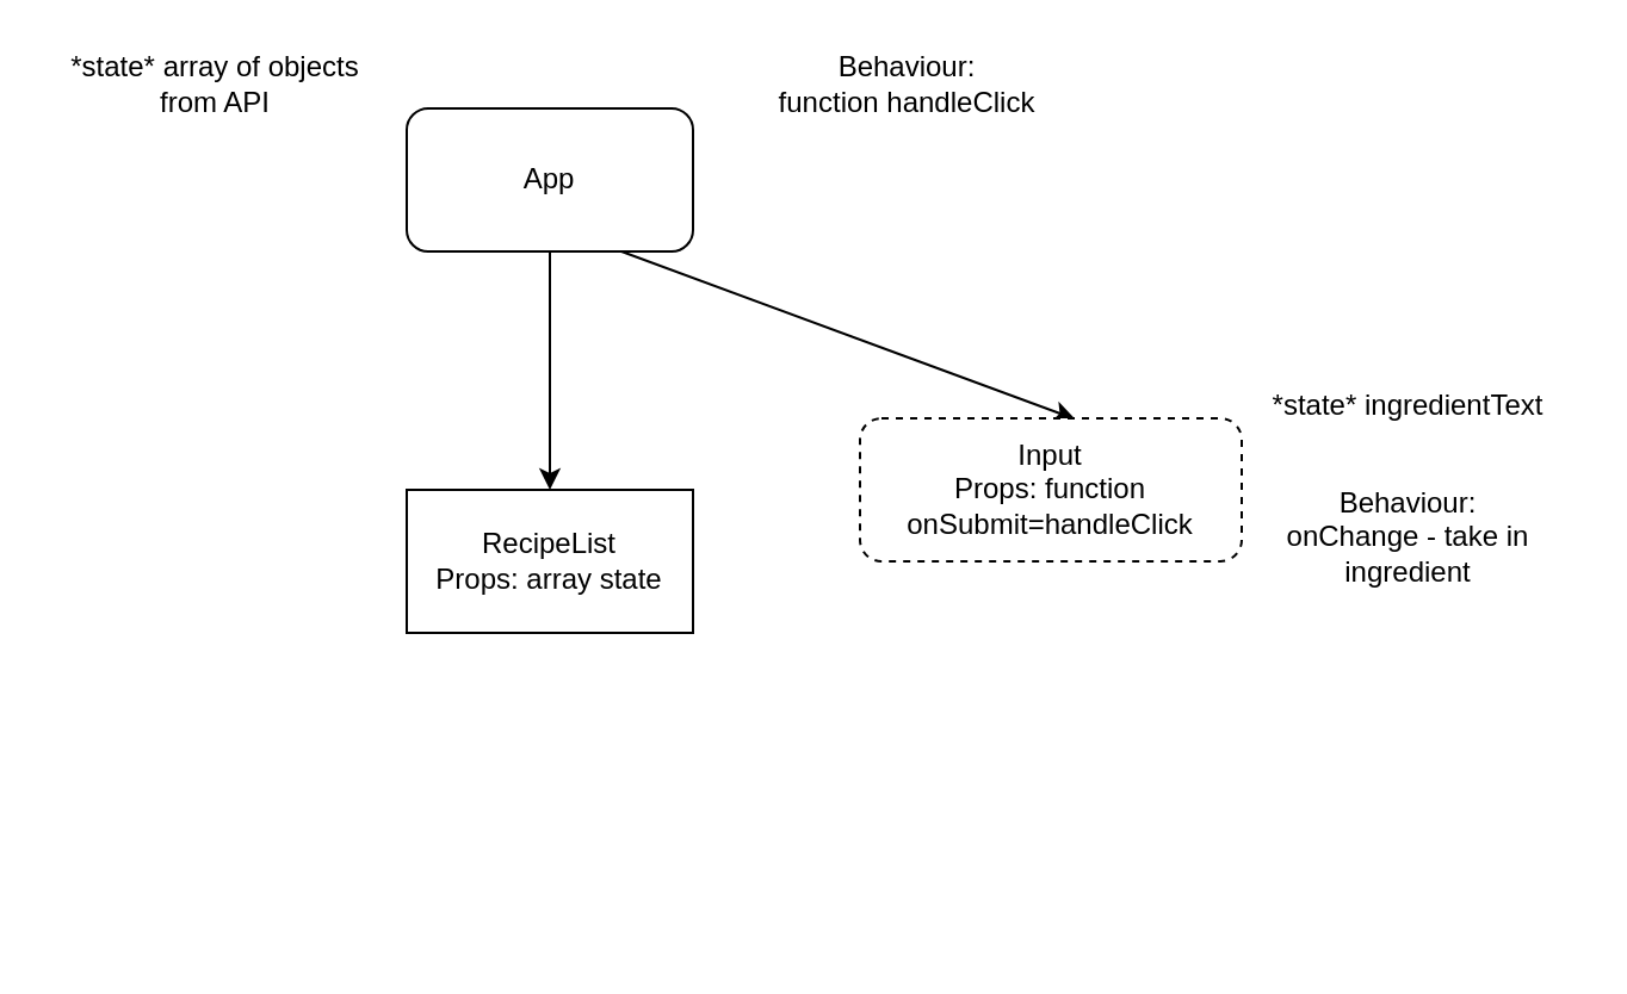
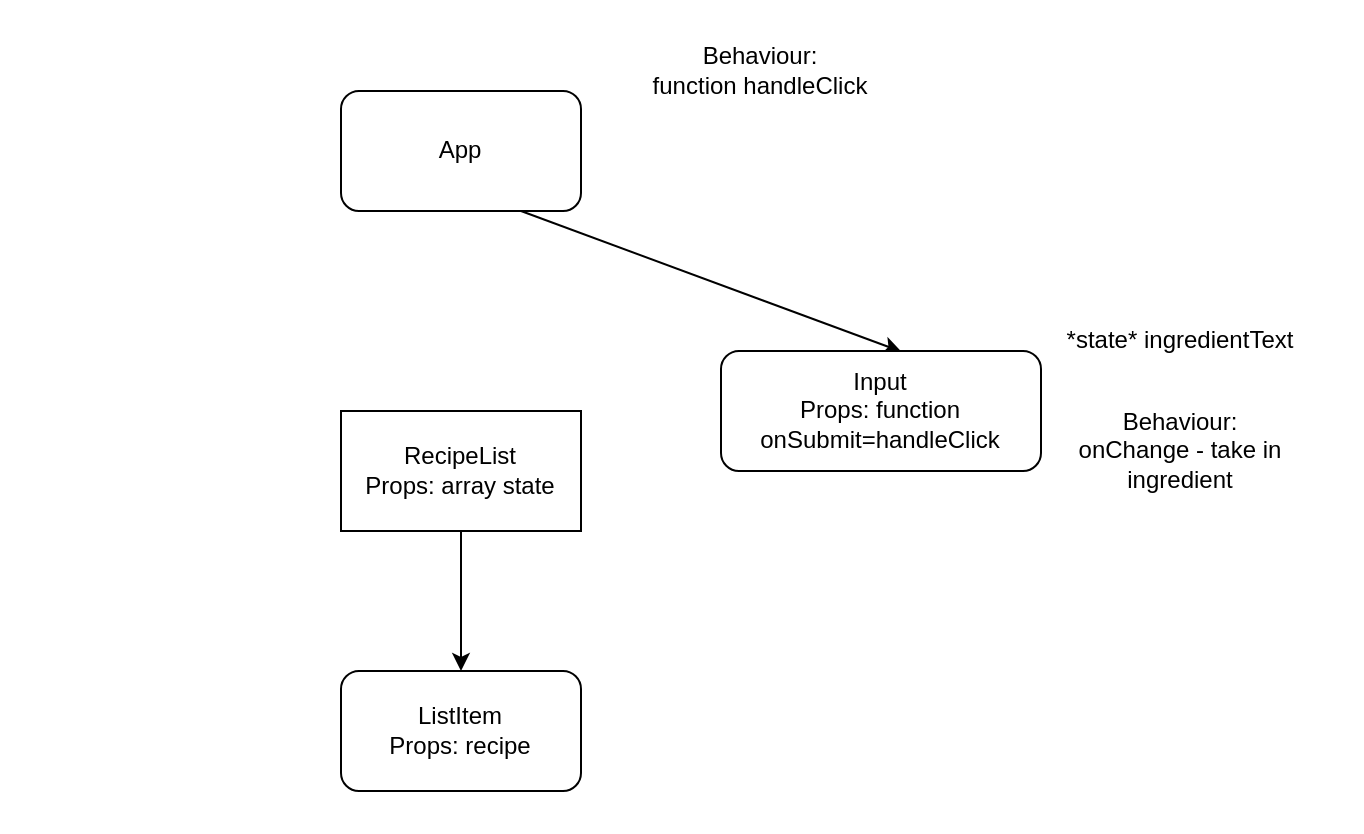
- <mxCell id="9" value="*state* array of objects from API" style="text;html=1;strokeColor=none;fillColor=none;align=center;verticalAlign=middle;whiteSpace=wrap;rounded=0;" vertex="1" parent="1"><mxGeometry x="20" y="20" width="140" height="30" as="geometry" /></mxCell>
- <mxCell id="4" style="edgeStyle=none;html=1;exitX=0.5;exitY=1;exitDx=0;exitDy=0;entryX=0.5;entryY=0;entryDx=0;entryDy=0;" edge="1" parent="1" source="6" target="3"><mxGeometry relative="1" as="geometry" /></mxCell>
- <mxCell id="7" value="Input&lt;br&gt;Props: function onSubmit=handleClick" style="rounded=1;whiteSpace=wrap;html=1;dashed=1;" vertex="1" parent="1"><mxGeometry x="360" y="175" width="160" height="60" as="geometry" /></mxCell>
+ <mxCell id="7" value="Input&lt;br&gt;Props: function onSubmit=handleClick" style="rounded=1;whiteSpace=wrap;html=1;" vertex="1" parent="1"><mxGeometry x="360" y="175" width="160" height="60" as="geometry" /></mxCell>
+ <mxCell id="2" style="edgeStyle=none;html=1;exitX=0.5;exitY=1;exitDx=0;exitDy=0;entryX=0.5;entryY=0;entryDx=0;entryDy=0;" edge="1" parent="1" source="3" target="8"><mxGeometry relative="1" as="geometry" /></mxCell>
+ <mxCell id="8" value="ListItem&lt;br&gt;Props: recipe" style="rounded=1;whiteSpace=wrap;html=1;" vertex="1" parent="1"><mxGeometry x="170" y="335" width="120" height="60" as="geometry" /></mxCell>
